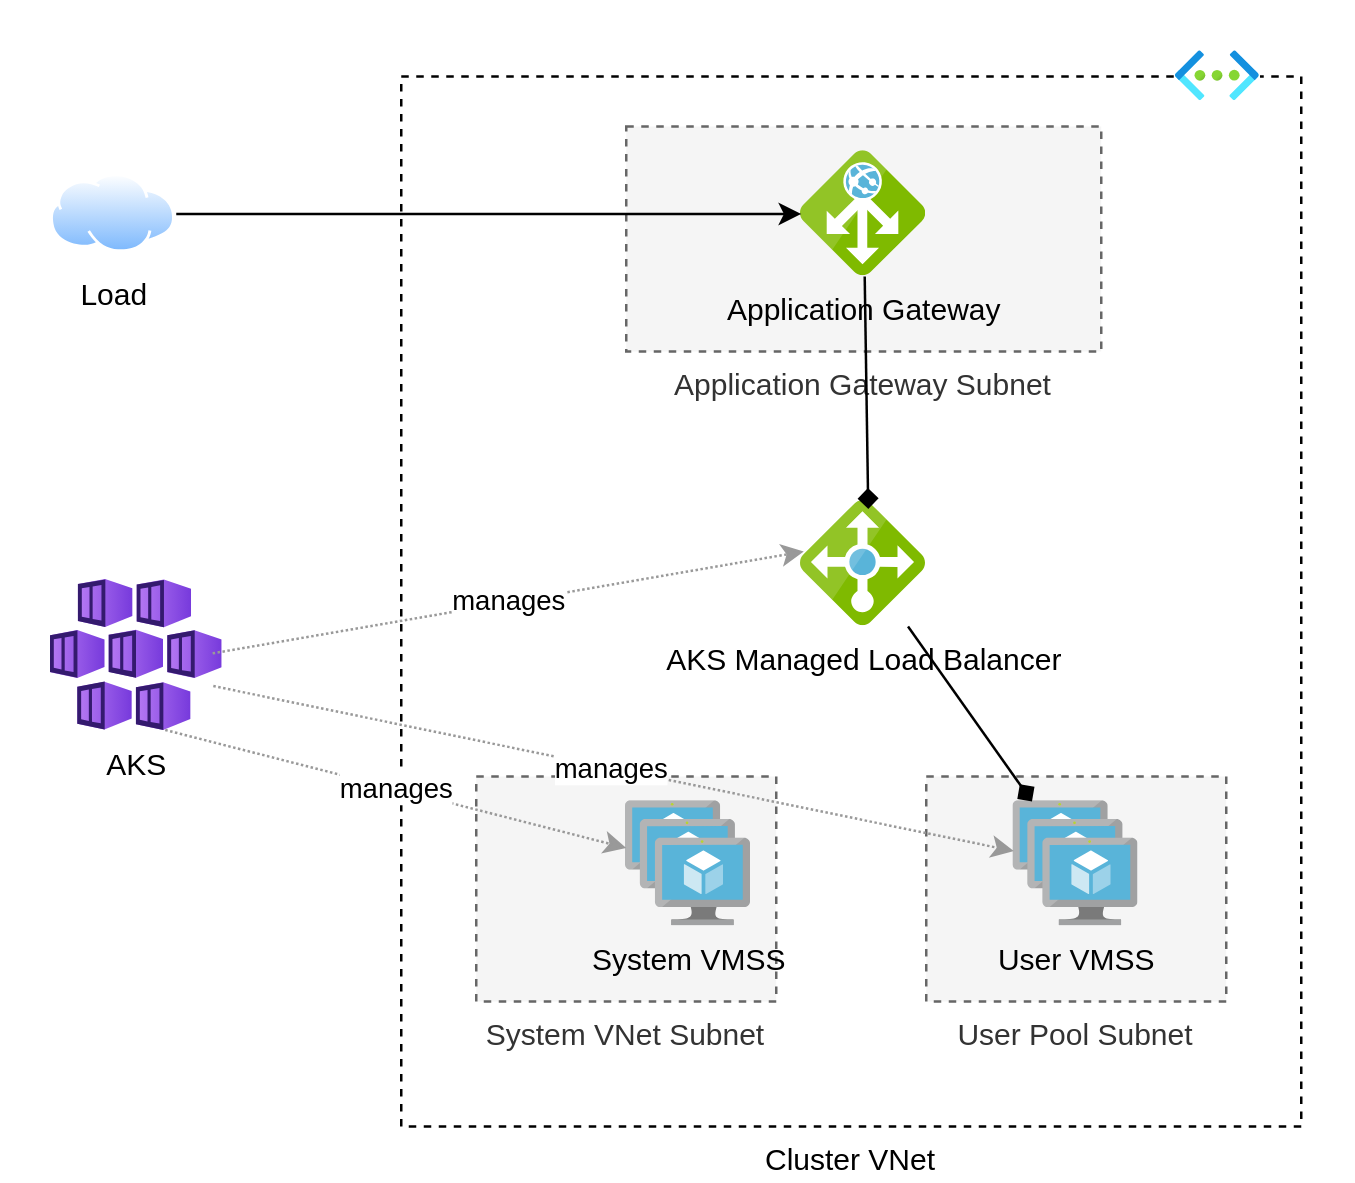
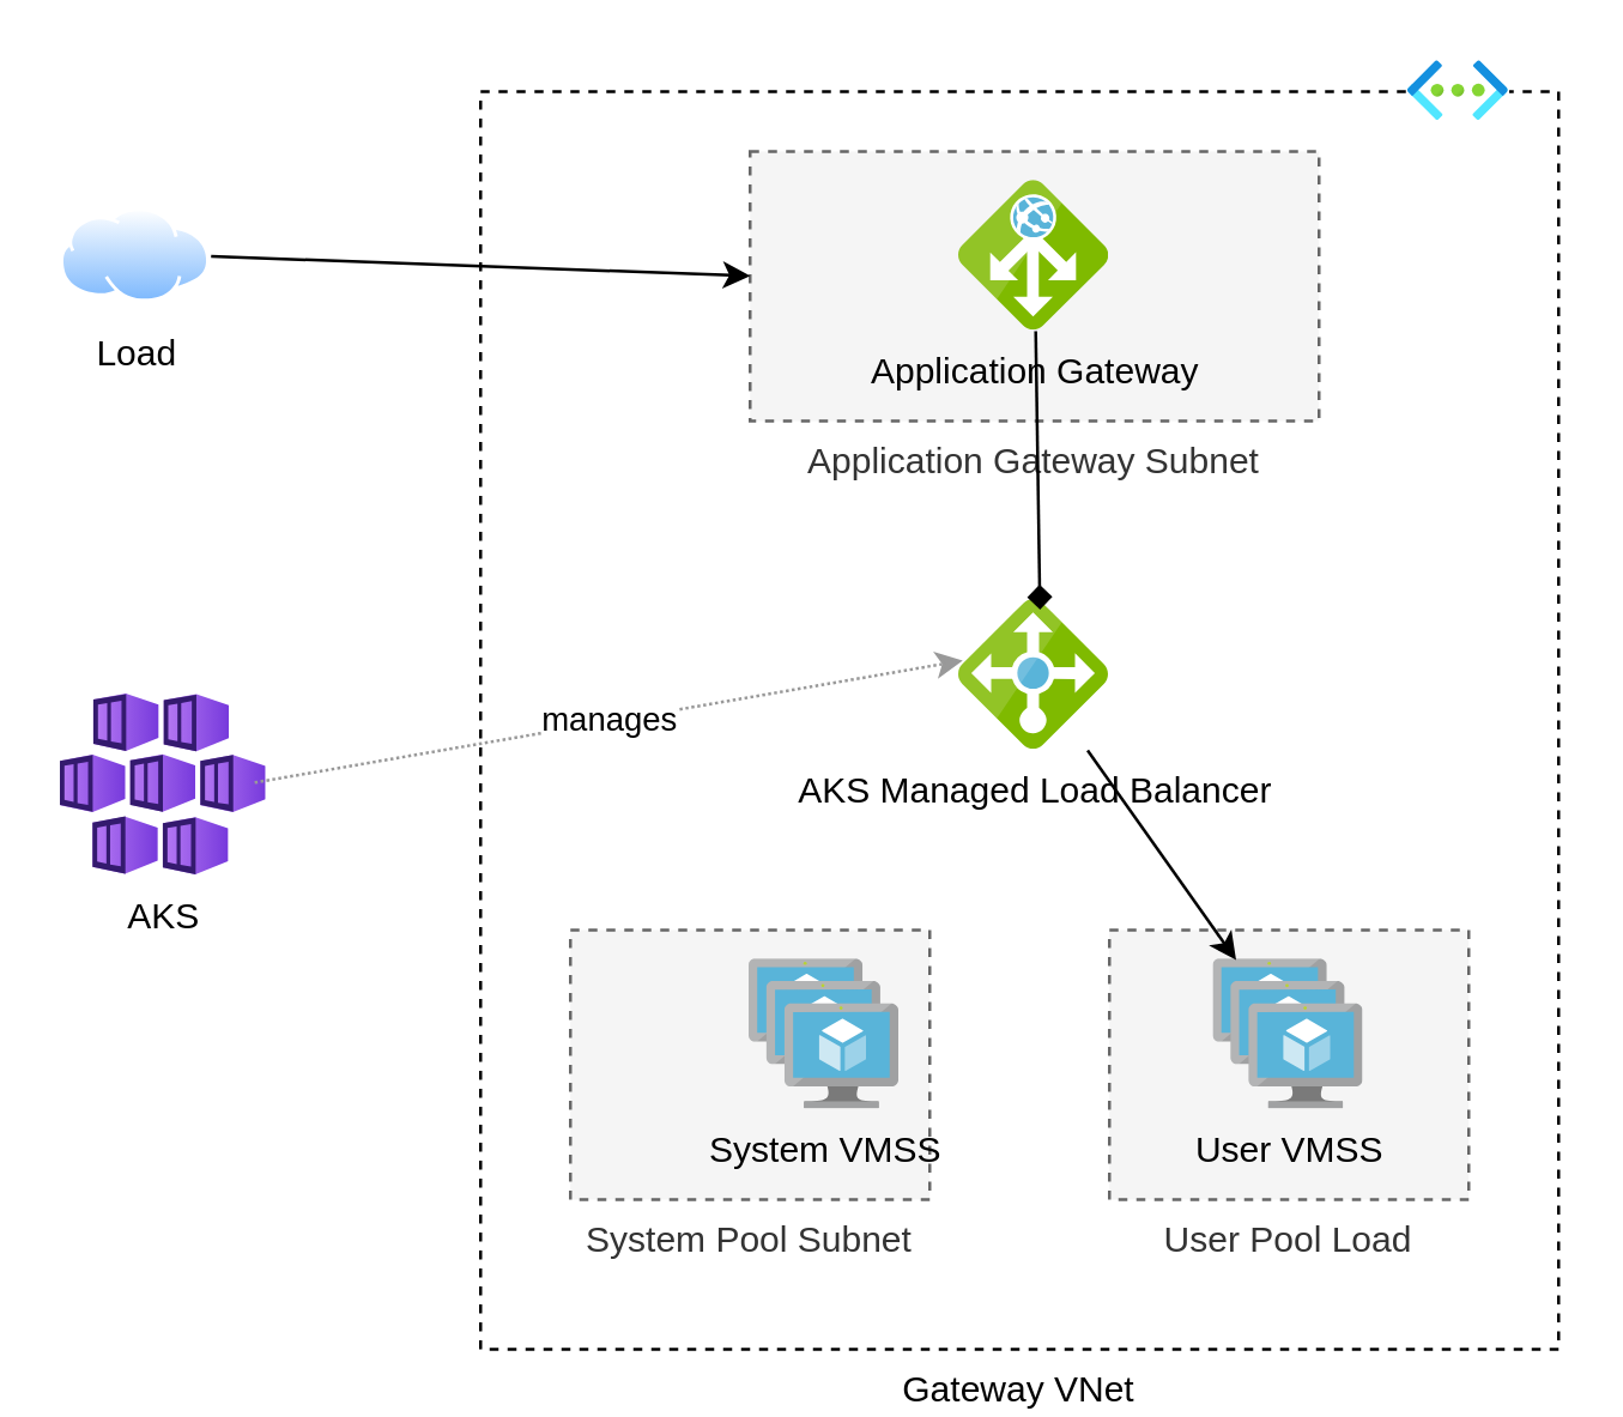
- <mxCell id="15" style="edgeStyle=none;rounded=0;orthogonalLoop=1;jettySize=auto;html=1;exitX=1;exitY=0.5;exitDx=0;exitDy=0;" edge="1" parent="1" source="16" target="5"><mxGeometry relative="1" as="geometry" /></mxCell>
+ <mxCell id="15" style="edgeStyle=none;rounded=0;orthogonalLoop=1;jettySize=auto;html=1;exitX=1;exitY=0.5;exitDx=0;exitDy=0;" edge="1" parent="1" source="16" target="4"><mxGeometry relative="1" as="geometry" /></mxCell>
- <mxCell id="14" value="manages" style="endArrow=classic;html=1;exitX=0.944;exitY=0.7;exitDx=0;exitDy=0;exitPerimeter=0;dashed=1;dashPattern=1 1;strokeColor=#999999;" edge="1" parent="1" source="6" target="11"><mxGeometry width="50" height="50" relative="1" as="geometry"><mxPoint x="75.597" y="261.394" as="sourcePoint" /><mxPoint x="235" y="342.31" as="targetPoint" /></mxGeometry></mxCell>
- <mxCell id="18" style="edgeStyle=none;rounded=0;orthogonalLoop=1;jettySize=auto;html=1;endArrow=diamond;" edge="1" parent="1" source="7" target="11"><mxGeometry relative="1" as="geometry"><mxPoint x="355.381" y="120" as="sourcePoint" /><mxPoint x="356.8" y="213" as="targetPoint" /></mxGeometry></mxCell>
+ <mxCell id="18" style="edgeStyle=none;rounded=0;orthogonalLoop=1;jettySize=auto;html=1;" edge="1" parent="1" source="7" target="11"><mxGeometry relative="1" as="geometry"><mxPoint x="355.381" y="120" as="sourcePoint" /><mxPoint x="356.8" y="213" as="targetPoint" /></mxGeometry></mxCell>
- <mxCell id="13" value="manages" style="endArrow=classic;html=1;exitX=0.664;exitY=0.99;exitDx=0;exitDy=0;exitPerimeter=0;dashed=1;dashPattern=1 1;strokeColor=#999999;" edge="1" parent="1" source="6" target="10"><mxGeometry width="50" height="50" relative="1" as="geometry"><mxPoint x="94.55" y="230.736" as="sourcePoint" /><mxPoint x="331" y="230" as="targetPoint" /></mxGeometry></mxCell>
- <mxCell id="8" value="System VNet Subnet" style="rounded=0;whiteSpace=wrap;html=1;dashed=1;verticalAlign=top;labelPosition=center;verticalLabelPosition=bottom;align=center;fillColor=#f5f5f5;strokeColor=#666666;fontColor=#333333;" vertex="1" parent="1"><mxGeometry x="190" y="310" width="120" height="90" as="geometry" /></mxCell>
+ <mxCell id="8" value="System Pool Subnet" style="rounded=0;whiteSpace=wrap;html=1;dashed=1;verticalAlign=top;labelPosition=center;verticalLabelPosition=bottom;align=center;fillColor=#f5f5f5;strokeColor=#666666;fontColor=#333333;" vertex="1" parent="1"><mxGeometry x="190" y="310" width="120" height="90" as="geometry" /></mxCell>
- <mxCell id="9" value="User Pool Subnet" style="rounded=0;whiteSpace=wrap;html=1;dashed=1;verticalAlign=top;labelPosition=center;verticalLabelPosition=bottom;align=center;fillColor=#f5f5f5;strokeColor=#666666;fontColor=#333333;" vertex="1" parent="1"><mxGeometry x="370" y="310" width="120" height="90" as="geometry" /></mxCell>
+ <mxCell id="9" value="User Pool Load" style="rounded=0;whiteSpace=wrap;html=1;dashed=1;verticalAlign=top;labelPosition=center;verticalLabelPosition=bottom;align=center;fillColor=#f5f5f5;strokeColor=#666666;fontColor=#333333;" vertex="1" parent="1"><mxGeometry x="370" y="310" width="120" height="90" as="geometry" /></mxCell>
- <mxCell id="2" value="Cluster VNet" style="rounded=1;whiteSpace=wrap;html=1;dashed=1;arcSize=0;labelPosition=center;verticalLabelPosition=bottom;align=center;verticalAlign=top;" vertex="1" parent="1"><mxGeometry x="160" y="30" width="360" height="420" as="geometry" /></mxCell>
+ <mxCell id="2" value="Gateway VNet" style="rounded=1;whiteSpace=wrap;html=1;dashed=1;arcSize=0;labelPosition=center;verticalLabelPosition=bottom;align=center;verticalAlign=top;" vertex="1" parent="1"><mxGeometry x="160" y="30" width="360" height="420" as="geometry" /></mxCell>
